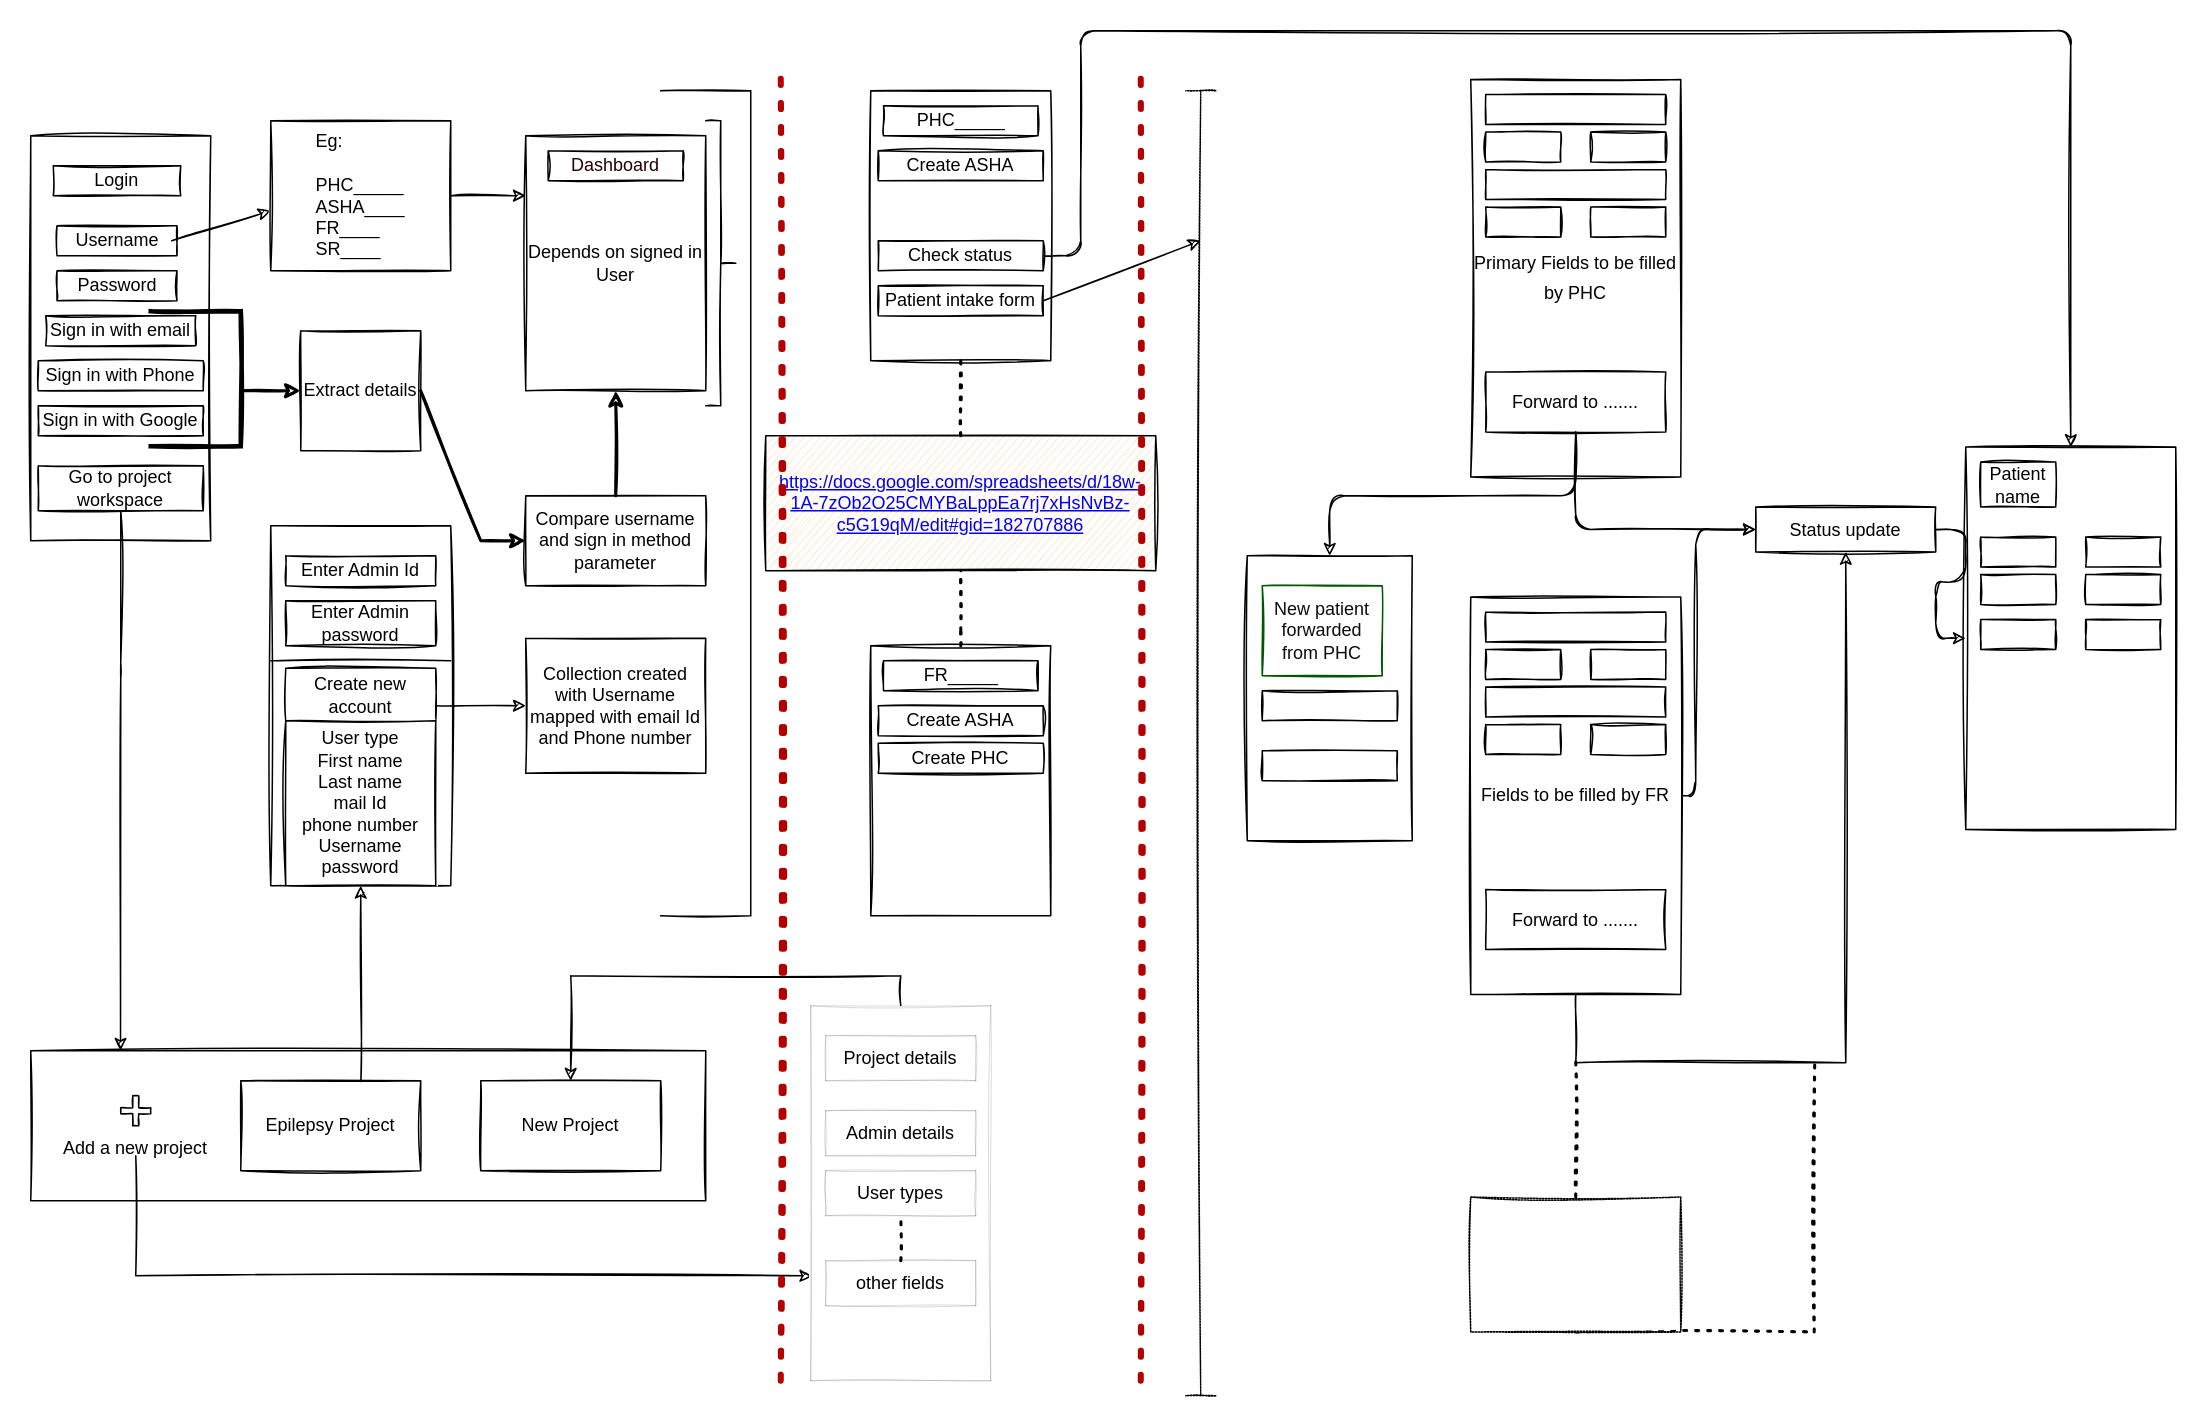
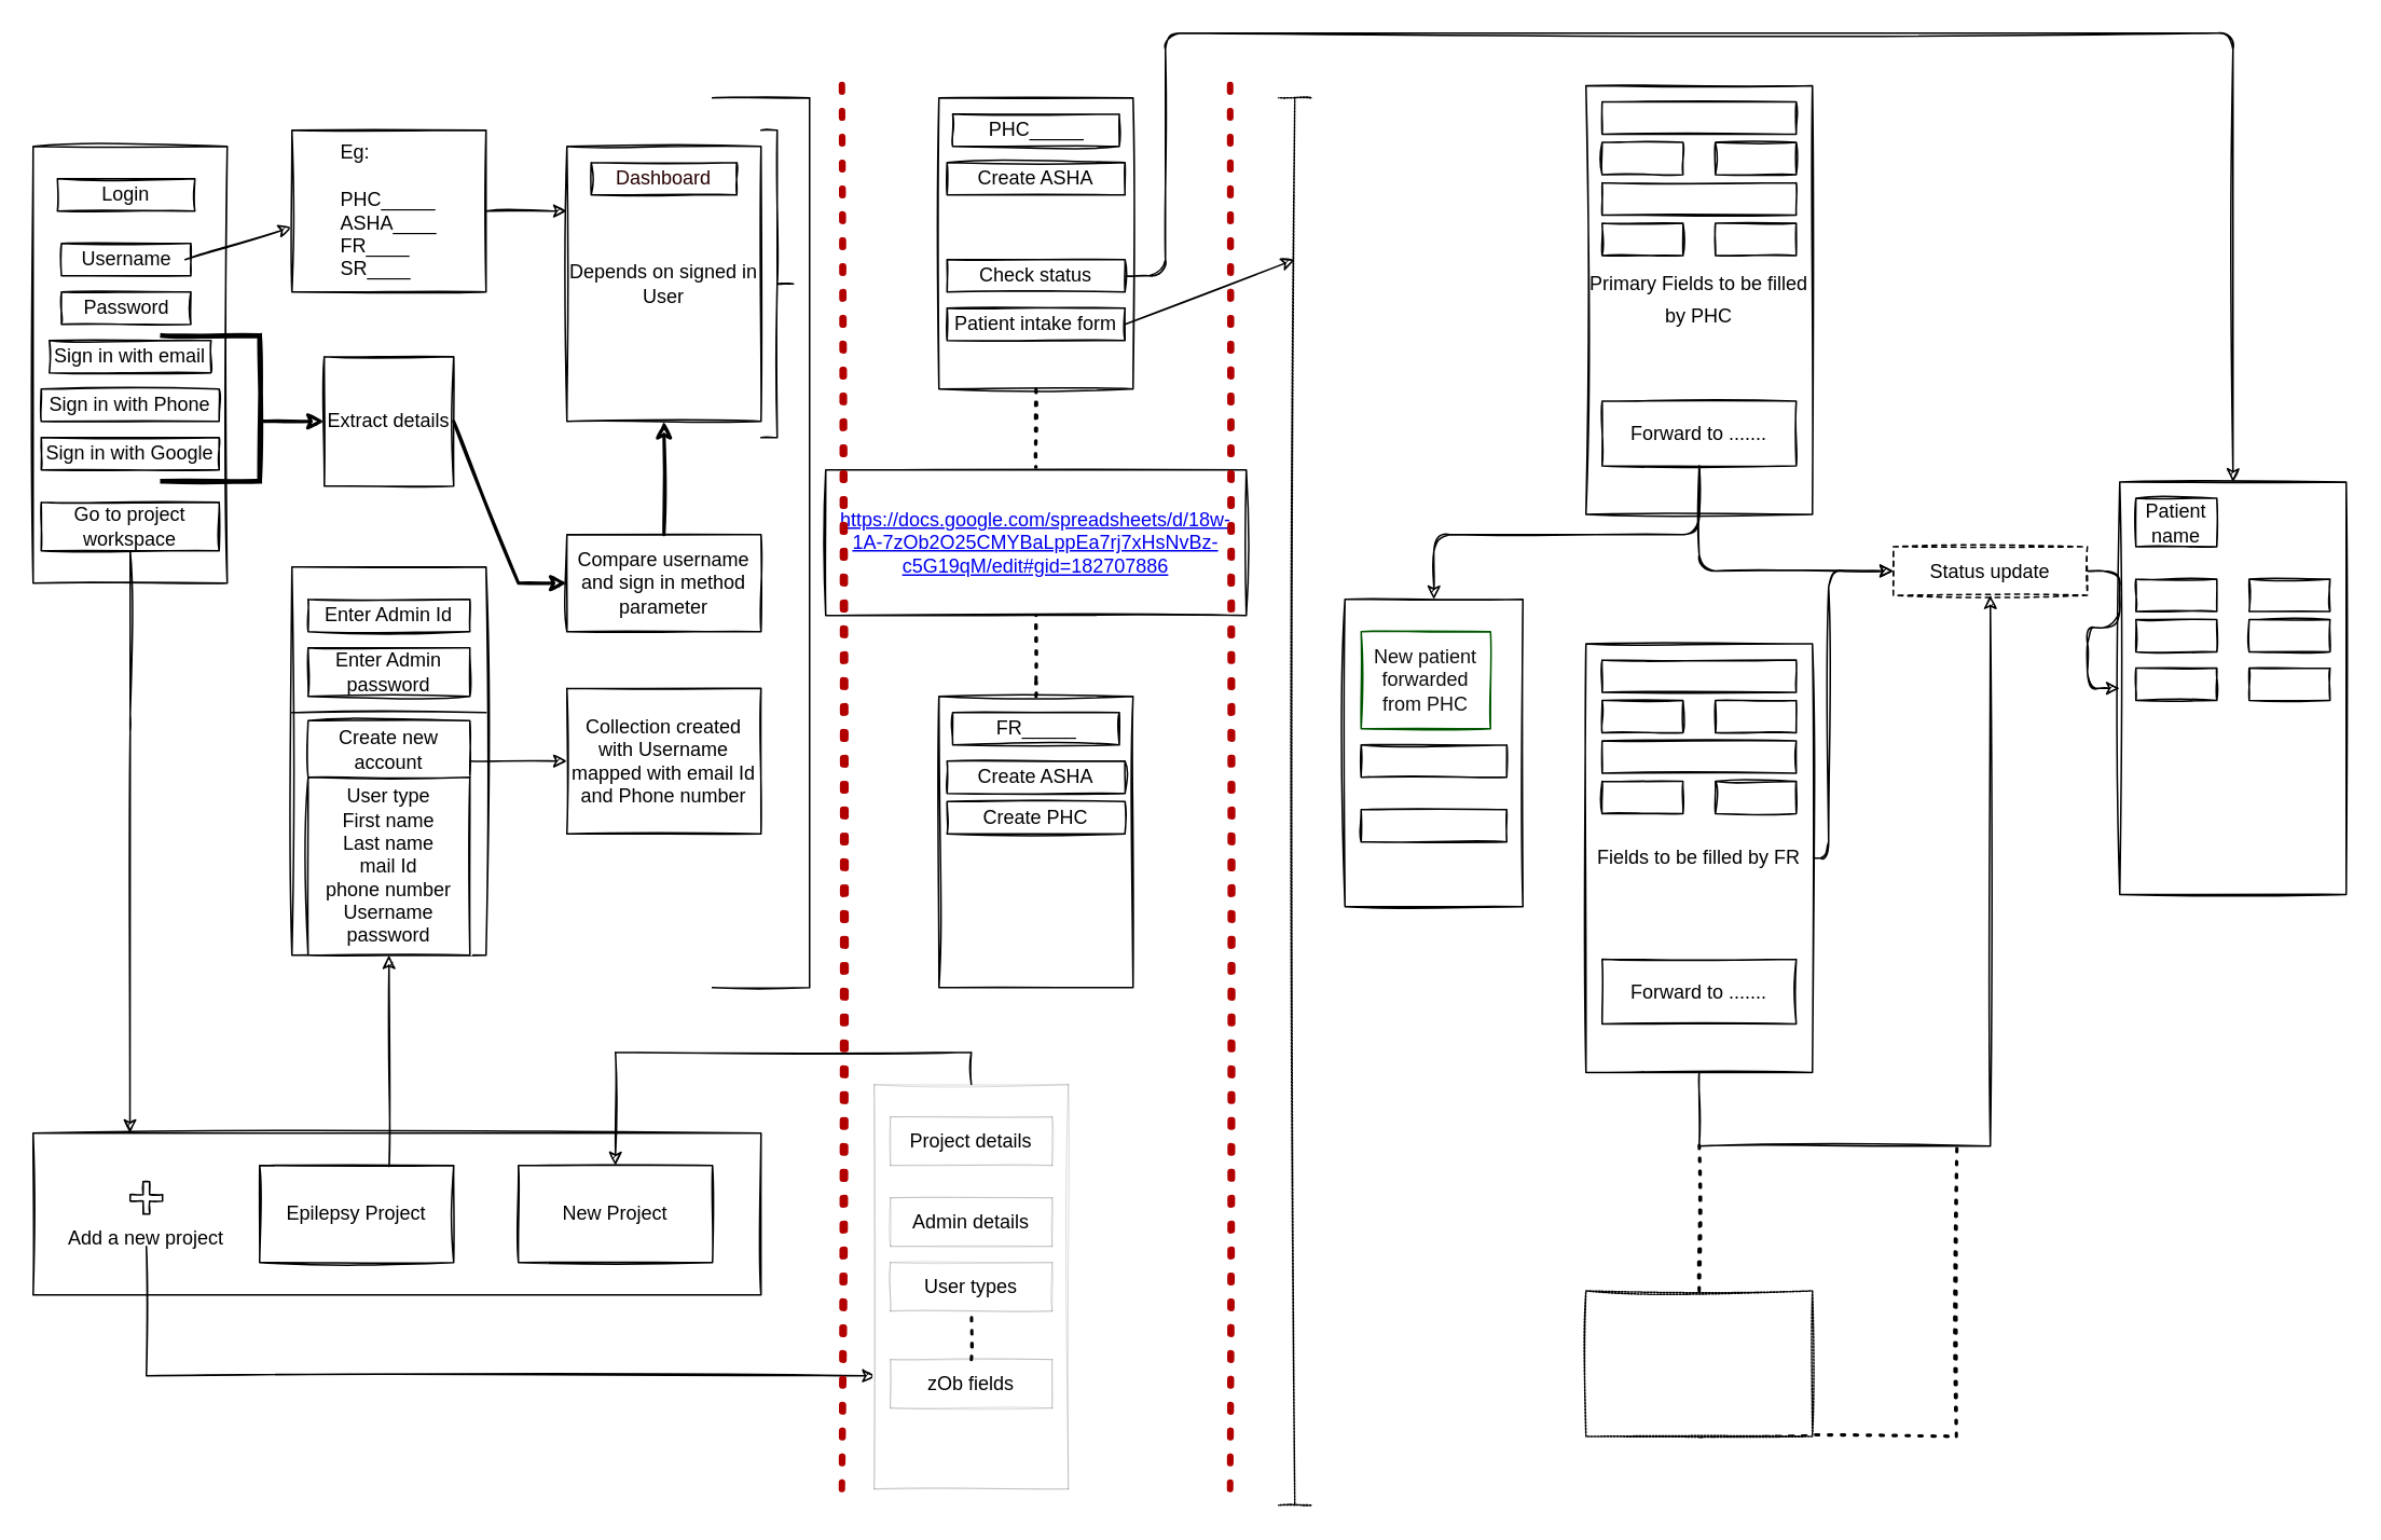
- <mxCell id="41" value="&lt;a href=&quot;https://docs.google.com/spreadsheets/d/18w-1A-7zOb2O25CMYBaLppEa7rj7xHsNvBz-c5G19qM/edit#gid=182707886&quot;&gt;https://docs.google.com/spreadsheets/d/18w-1A-7zOb2O25CMYBaLppEa7rj7xHsNvBz-c5G19qM/edit#gid=182707886&lt;/a&gt;" style="rounded=0;whiteSpace=wrap;html=1;strokeWidth=1;sketch=1;fillColor=#ffe6cc;" parent="1" vertex="1"><mxGeometry x="510" y="290" width="260" height="90" as="geometry" /></mxCell>
+ <mxCell id="41" value="&lt;a href=&quot;https://docs.google.com/spreadsheets/d/18w-1A-7zOb2O25CMYBaLppEa7rj7xHsNvBz-c5G19qM/edit#gid=182707886&quot;&gt;https://docs.google.com/spreadsheets/d/18w-1A-7zOb2O25CMYBaLppEa7rj7xHsNvBz-c5G19qM/edit#gid=182707886&lt;/a&gt;" style="rounded=0;whiteSpace=wrap;html=1;strokeWidth=1;sketch=1;" parent="1" vertex="1"><mxGeometry x="510" y="290" width="260" height="90" as="geometry" /></mxCell>
- <mxCell id="69" value="Status update" style="rounded=0;whiteSpace=wrap;html=1;sketch=1;" parent="1" vertex="1"><mxGeometry x="1170" y="337.5" width="120" height="30" as="geometry" /></mxCell>
+ <mxCell id="69" value="Status update" style="rounded=0;whiteSpace=wrap;html=1;sketch=1;dashed=1;" parent="1" vertex="1"><mxGeometry x="1170" y="337.5" width="120" height="30" as="geometry" /></mxCell>
- <mxCell id="55" value="other fields" style="rounded=0;whiteSpace=wrap;html=1;strokeWidth=0;sketch=1;" parent="1" vertex="1"><mxGeometry x="550" y="840" width="100" height="30" as="geometry" /></mxCell>
+ <mxCell id="55" value="zOb fields" style="rounded=0;whiteSpace=wrap;html=1;strokeWidth=0;sketch=1;" parent="1" vertex="1"><mxGeometry x="550" y="840" width="100" height="30" as="geometry" /></mxCell>
